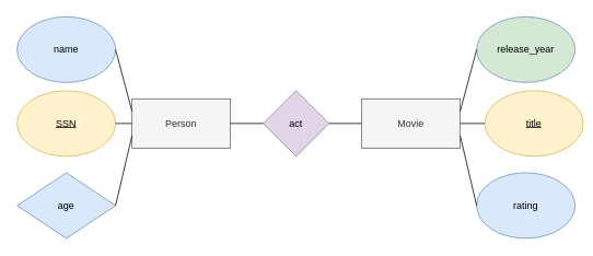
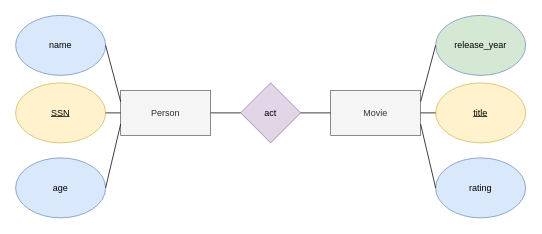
- <mxCell id="10" value="&lt;u&gt;title&lt;/u&gt;" style="ellipse;whiteSpace=wrap;html=1;fillColor=#fff2cc;strokeColor=#d6b656;" vertex="1" parent="1"><mxGeometry x="590" y="110" width="120" height="80" as="geometry" /></mxCell>
+ <mxCell id="10" value="&lt;u&gt;title&lt;/u&gt;" style="ellipse;whiteSpace=wrap;html=1;fillColor=#fff2cc;strokeColor=#d6b656;" vertex="1" parent="1"><mxGeometry x="580" y="110" width="120" height="80" as="geometry" /></mxCell>
- <mxCell id="9" value="age" style="rhombus;whiteSpace=wrap;html=1;fillColor=#dae8fc;strokeColor=#6c8ebf;" vertex="1" parent="1"><mxGeometry x="20" y="210" width="120" height="80" as="geometry" /></mxCell>
+ <mxCell id="9" value="age" style="ellipse;whiteSpace=wrap;html=1;fillColor=#dae8fc;strokeColor=#6c8ebf;" vertex="1" parent="1"><mxGeometry x="20" y="210" width="120" height="80" as="geometry" /></mxCell>
